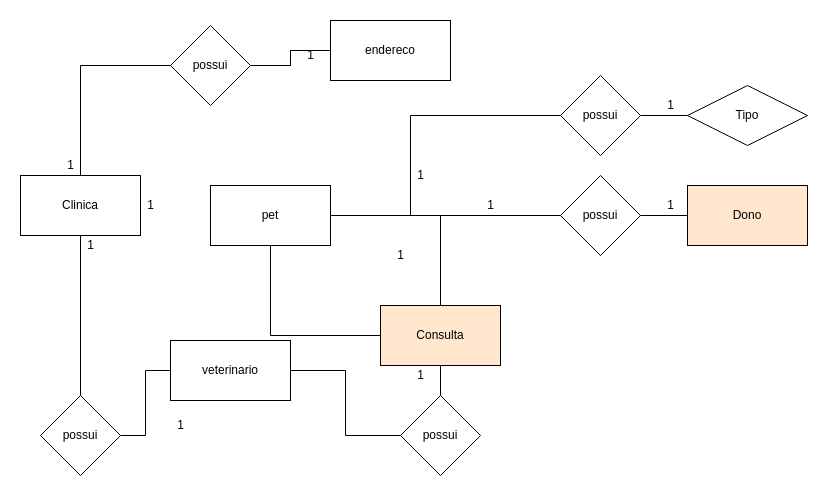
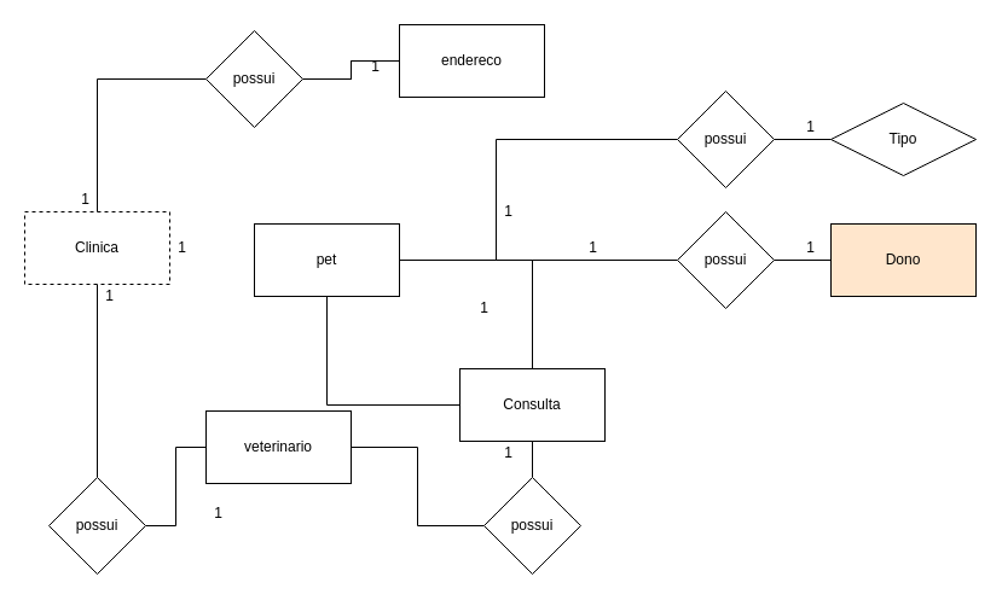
- <mxCell id="2" value="Clinica" style="rounded=0;whiteSpace=wrap;html=1;" vertex="1" parent="1"><mxGeometry x="20" y="175" width="120" height="60" as="geometry" /></mxCell>
+ <mxCell id="2" value="Clinica" style="rounded=0;whiteSpace=wrap;html=1;dashed=1;" vertex="1" parent="1"><mxGeometry x="20" y="175" width="120" height="60" as="geometry" /></mxCell>
- <mxCell id="35" value="Consulta" style="rounded=0;whiteSpace=wrap;html=1;fillColor=#ffe6cc;" vertex="1" parent="1"><mxGeometry x="380" y="305" width="120" height="60" as="geometry" /></mxCell>
+ <mxCell id="35" value="Consulta" style="rounded=0;whiteSpace=wrap;html=1;" vertex="1" parent="1"><mxGeometry x="380" y="305" width="120" height="60" as="geometry" /></mxCell>
